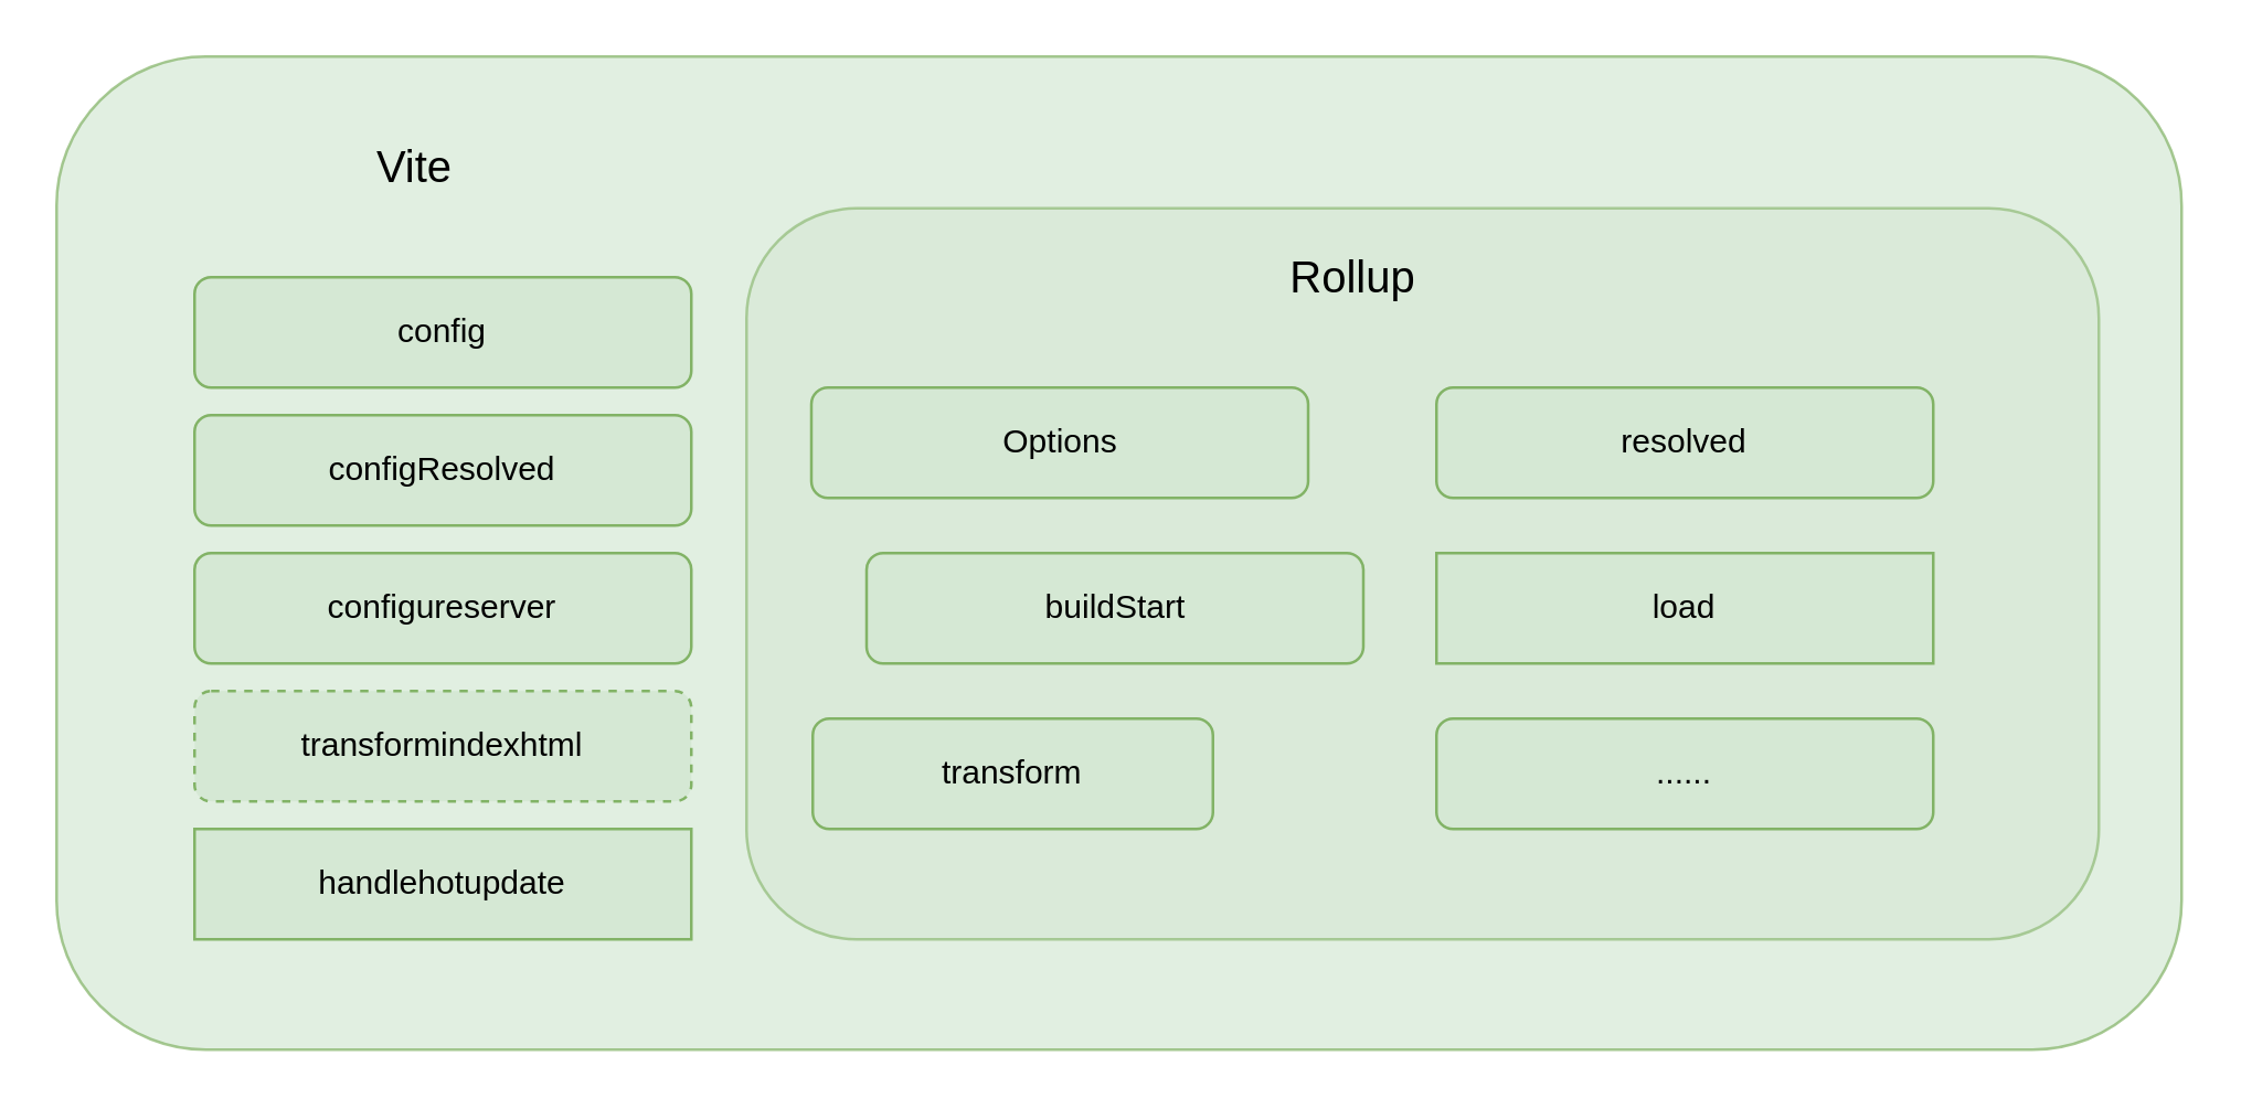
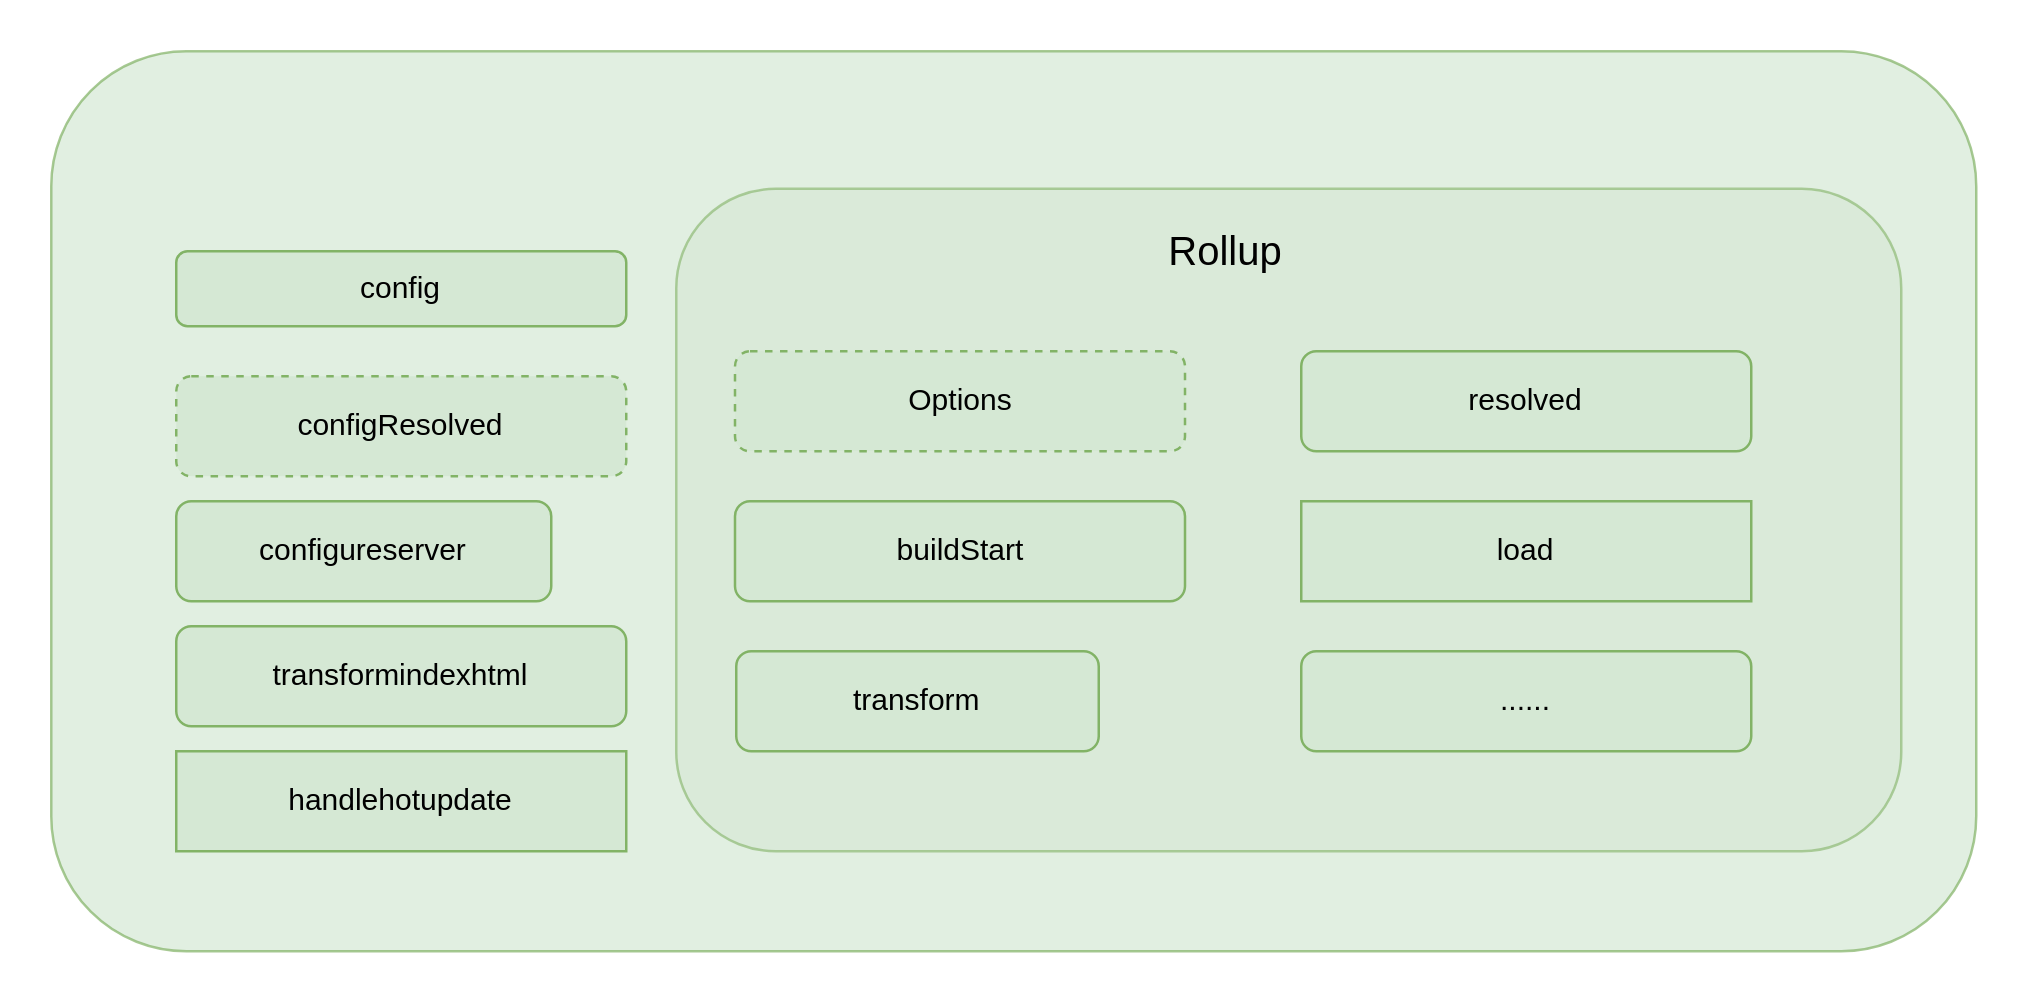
- <mxCell id="11" value="Vite" style="text;html=1;strokeColor=none;fillColor=none;align=center;verticalAlign=middle;whiteSpace=wrap;rounded=0;fontColor=#000000;fontSize=16;" vertex="1" parent="1"><mxGeometry x="70" y="40" width="160" height="40" as="geometry" /></mxCell>
- <mxCell id="12" value="config" style="rounded=1;whiteSpace=wrap;html=1;fillColor=#d5e8d4;strokeColor=#82b366;fontColor=#000000;" vertex="1" parent="1"><mxGeometry x="70" y="100" width="180" height="40" as="geometry" /></mxCell>
+ <mxCell id="12" value="config" style="rounded=1;whiteSpace=wrap;html=1;fillColor=#d5e8d4;strokeColor=#82b366;fontColor=#000000;" vertex="1" parent="1"><mxGeometry x="70" y="100" width="180" height="30" as="geometry" /></mxCell>
- <mxCell id="4" value="Options" style="rounded=1;whiteSpace=wrap;html=1;fillColor=#d5e8d4;strokeColor=#82b366;fontColor=#000000;" vertex="1" parent="1"><mxGeometry x="293.5" y="140" width="180" height="40" as="geometry" /></mxCell>
+ <mxCell id="4" value="Options" style="rounded=1;whiteSpace=wrap;html=1;fillColor=#d5e8d4;strokeColor=#82b366;fontColor=#000000;dashed=1;" vertex="1" parent="1"><mxGeometry x="293.5" y="140" width="180" height="40" as="geometry" /></mxCell>
- <mxCell id="13" value="configResolved" style="rounded=1;whiteSpace=wrap;html=1;fillColor=#d5e8d4;strokeColor=#82b366;fontColor=#000000;" vertex="1" parent="1"><mxGeometry x="70" y="150" width="180" height="40" as="geometry" /></mxCell>
+ <mxCell id="13" value="configResolved" style="rounded=1;whiteSpace=wrap;html=1;fillColor=#d5e8d4;strokeColor=#82b366;fontColor=#000000;dashed=1;" vertex="1" parent="1"><mxGeometry x="70" y="150" width="180" height="40" as="geometry" /></mxCell>
- <mxCell id="15" value="configureserver" style="rounded=1;whiteSpace=wrap;html=1;fillColor=#d5e8d4;strokeColor=#82b366;fontColor=#000000;" vertex="1" parent="1"><mxGeometry x="70" y="200" width="180" height="40" as="geometry" /></mxCell>
+ <mxCell id="15" value="configureserver" style="rounded=1;whiteSpace=wrap;html=1;fillColor=#d5e8d4;strokeColor=#82b366;fontColor=#000000;" vertex="1" parent="1"><mxGeometry x="70" y="200" width="150" height="40" as="geometry" /></mxCell>
- <mxCell id="6" value="buildStart" style="rounded=1;whiteSpace=wrap;html=1;fillColor=#d5e8d4;strokeColor=#82b366;fontColor=#000000;" vertex="1" parent="1"><mxGeometry x="313.5" y="200" width="180" height="40" as="geometry" /></mxCell>
+ <mxCell id="6" value="buildStart" style="rounded=1;whiteSpace=wrap;html=1;fillColor=#d5e8d4;strokeColor=#82b366;fontColor=#000000;" vertex="1" parent="1"><mxGeometry x="293.5" y="200" width="180" height="40" as="geometry" /></mxCell>
- <mxCell id="14" value="transformindexhtml" style="rounded=1;whiteSpace=wrap;html=1;fillColor=#d5e8d4;strokeColor=#82b366;fontColor=#000000;dashed=1;" vertex="1" parent="1"><mxGeometry x="70" y="250" width="180" height="40" as="geometry" /></mxCell>
+ <mxCell id="14" value="transformindexhtml" style="rounded=1;whiteSpace=wrap;html=1;fillColor=#d5e8d4;strokeColor=#82b366;fontColor=#000000;" vertex="1" parent="1"><mxGeometry x="70" y="250" width="180" height="40" as="geometry" /></mxCell>
